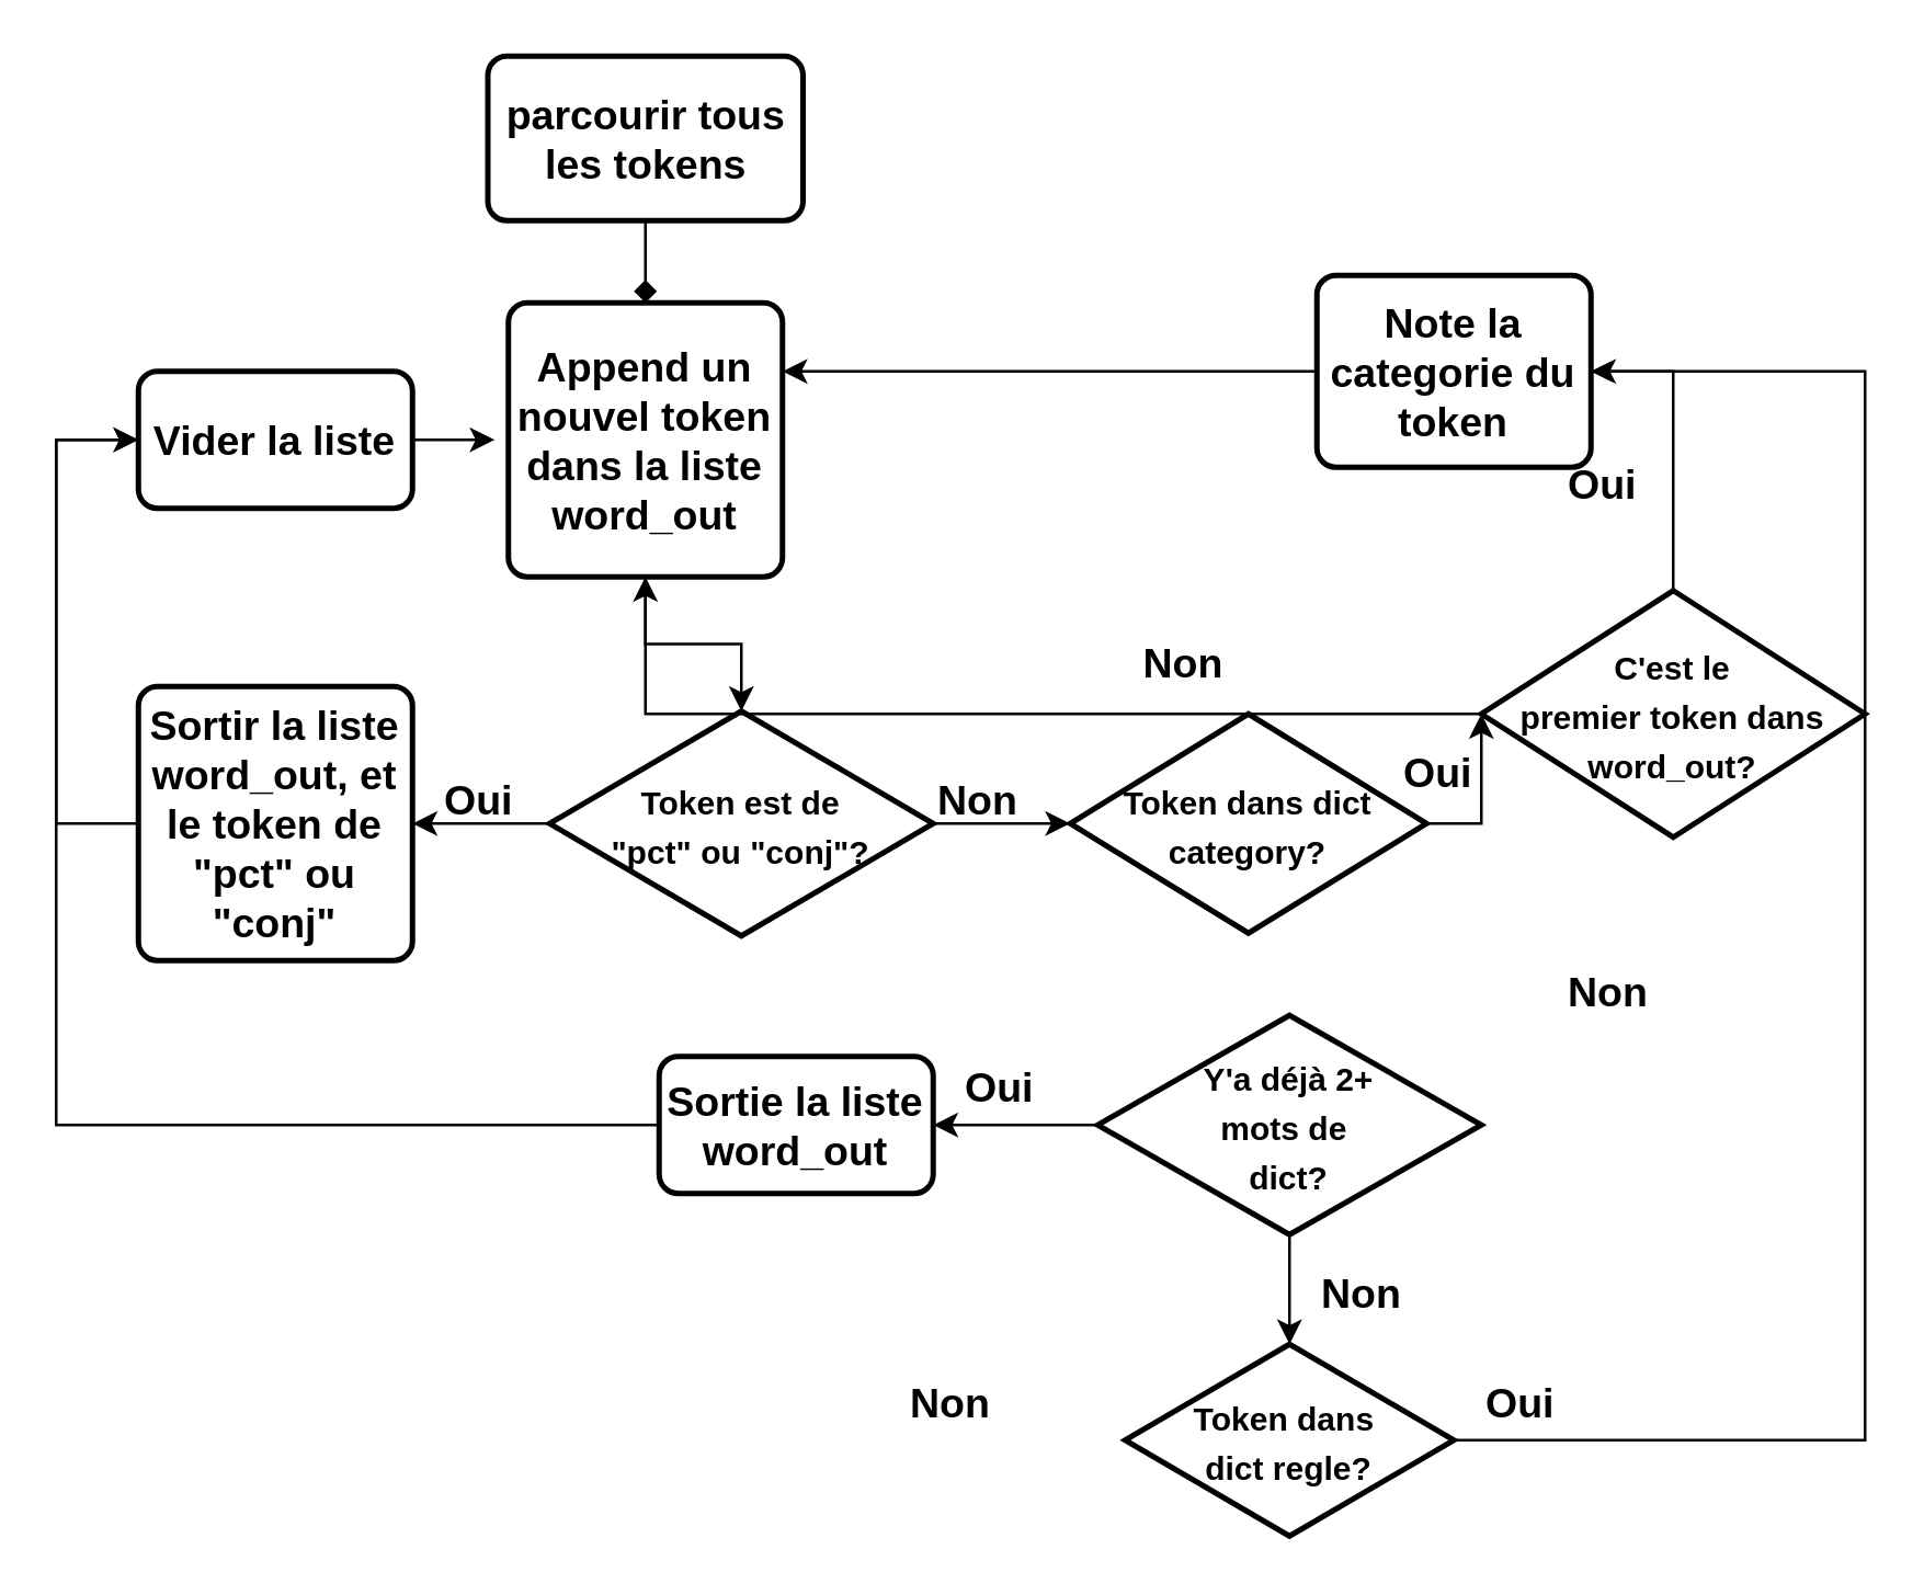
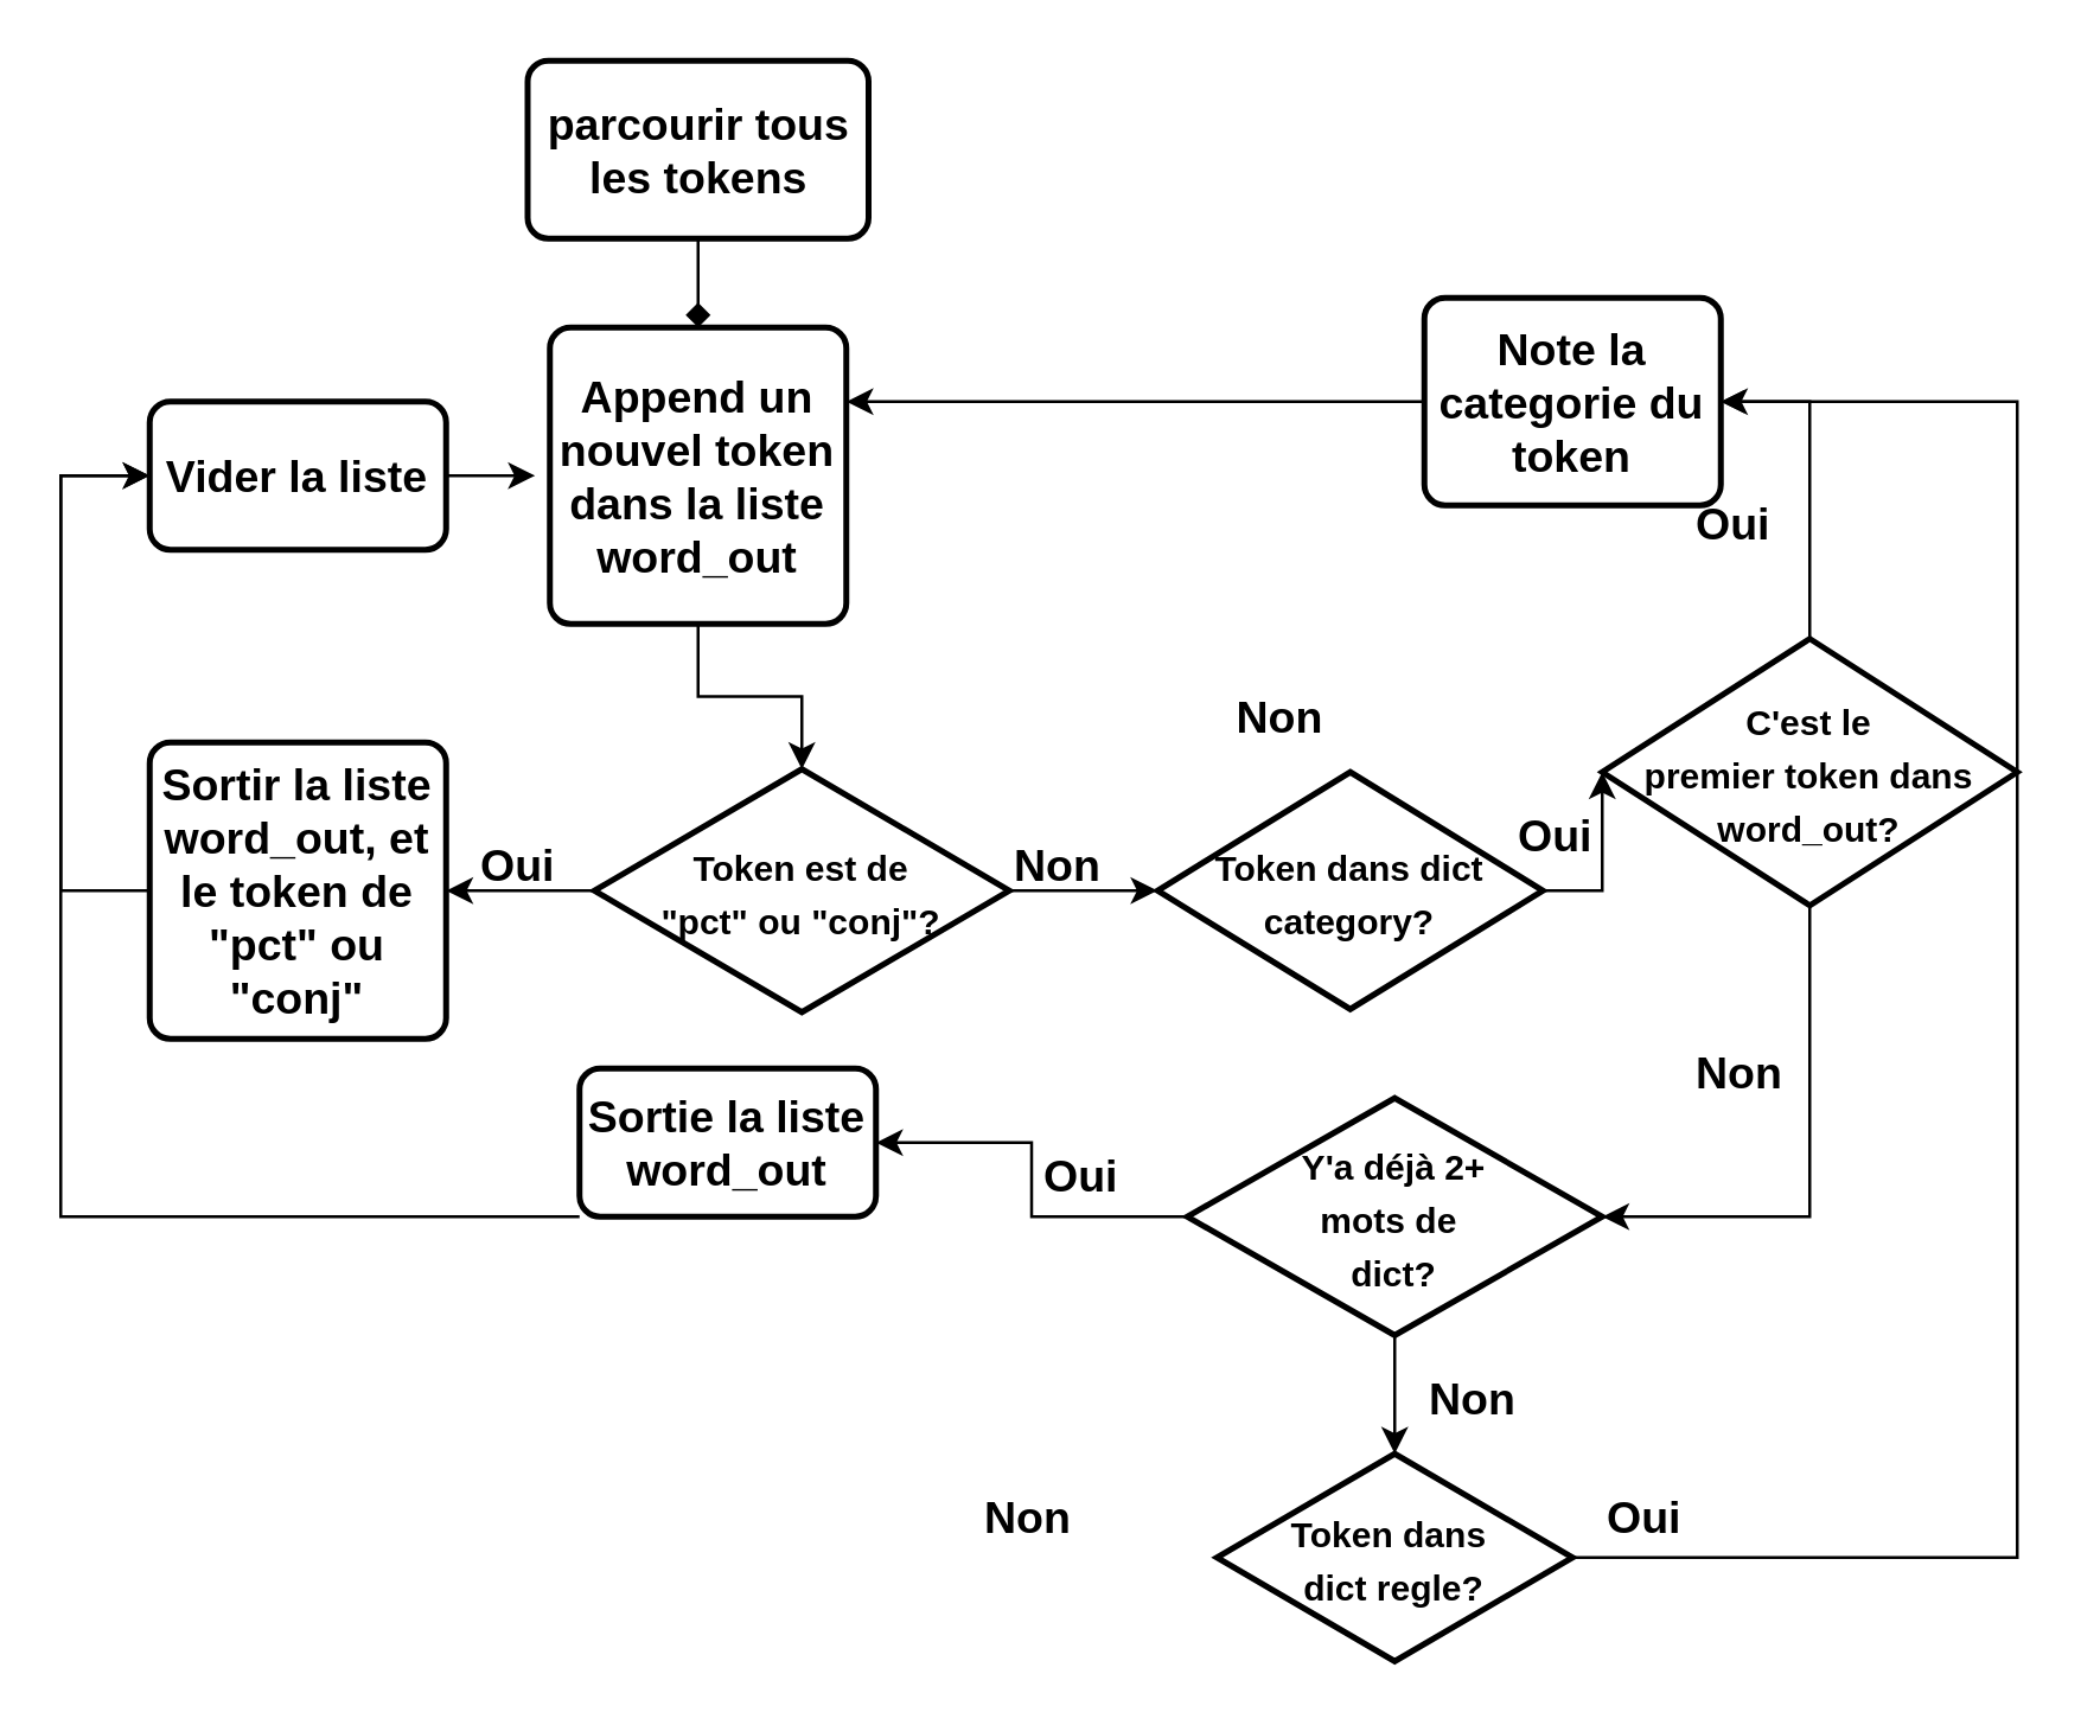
- <mxCell id="17" style="edgeStyle=orthogonalEdgeStyle;rounded=0;orthogonalLoop=1;jettySize=auto;html=1;fontSize=15;" edge="1" parent="1" source="18" target="3"><mxGeometry relative="1" as="geometry" /></mxCell>
+ <mxCell id="17" style="edgeStyle=orthogonalEdgeStyle;rounded=0;orthogonalLoop=1;jettySize=auto;html=1;entryX=1;entryY=0.5;entryDx=0;entryDy=0;entryPerimeter=0;fontSize=15;" edge="1" parent="1" source="18" target="25"><mxGeometry relative="1" as="geometry" /></mxCell>
- <mxCell id="28" value="&lt;b&gt;Sortie la liste word_out&lt;/b&gt;" style="rounded=1;whiteSpace=wrap;html=1;absoluteArcSize=1;arcSize=14;strokeWidth=2;fillColor=none;fontSize=15;align=center;" vertex="1" parent="1"><mxGeometry x="240" y="385" width="100" height="50" as="geometry" /></mxCell>
+ <mxCell id="28" value="&lt;b&gt;Sortie la liste word_out&lt;/b&gt;" style="rounded=1;whiteSpace=wrap;html=1;absoluteArcSize=1;arcSize=14;strokeWidth=2;fillColor=none;fontSize=15;align=center;" vertex="1" parent="1"><mxGeometry x="195" y="360" width="100" height="50" as="geometry" /></mxCell>
